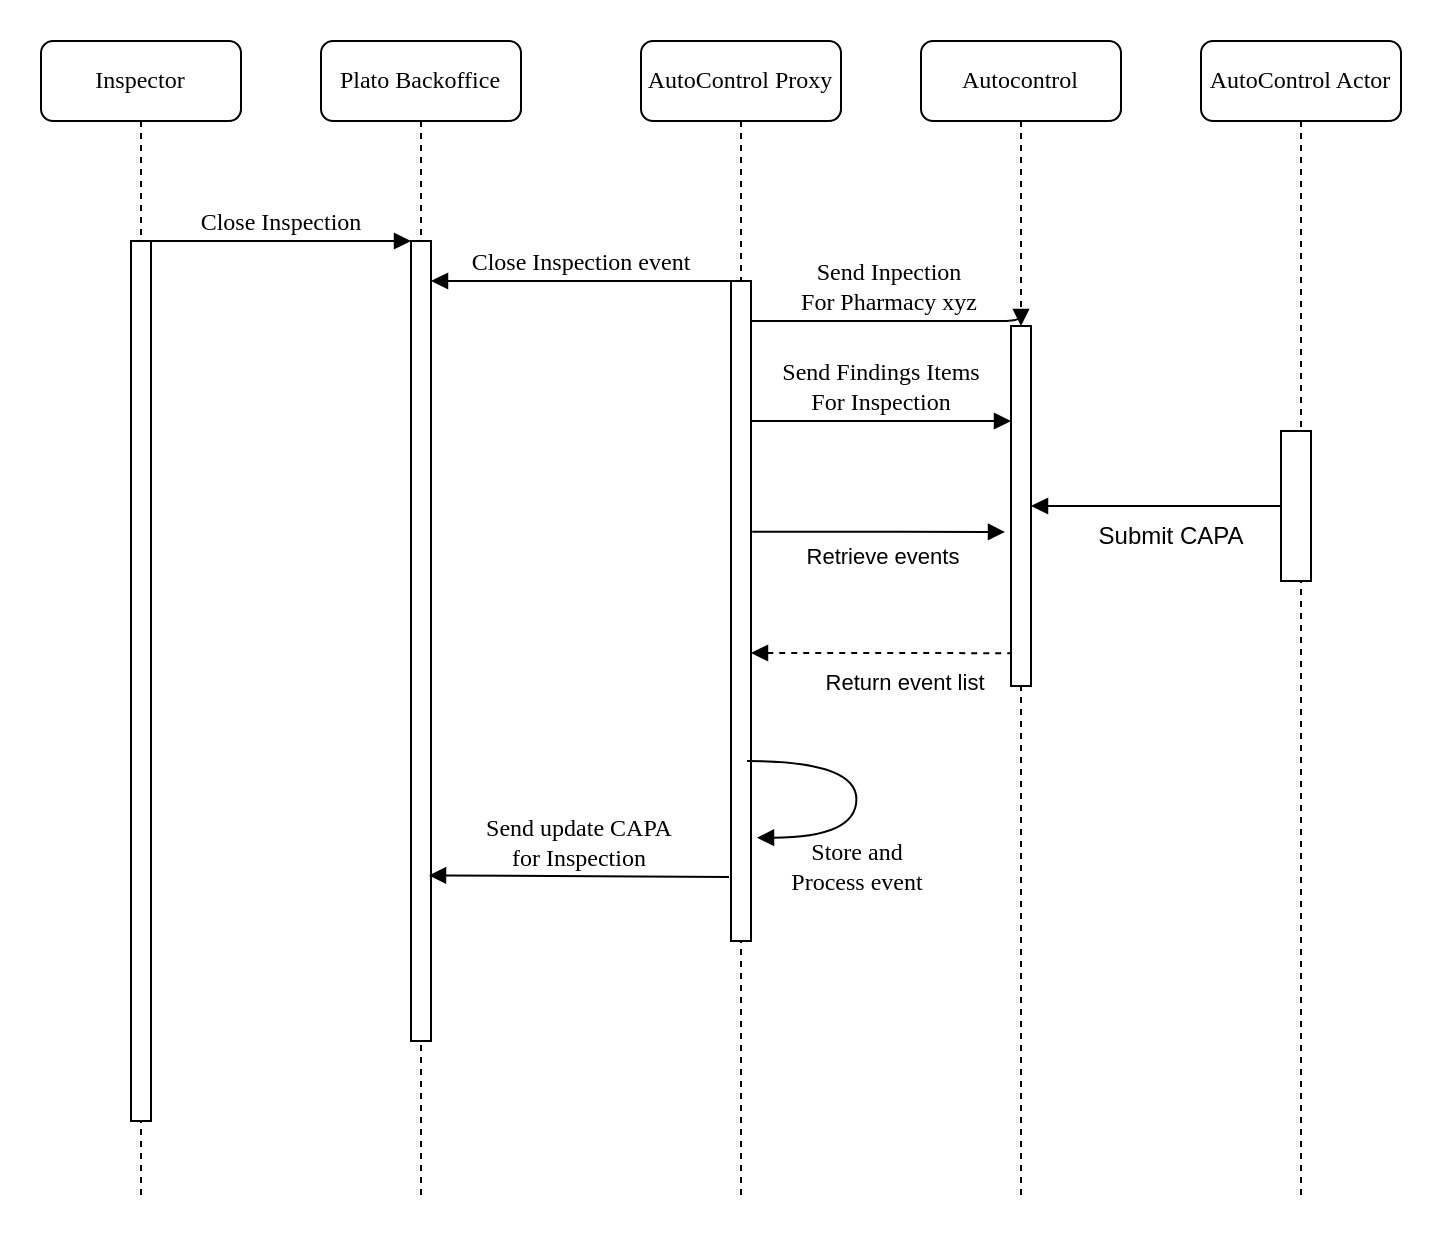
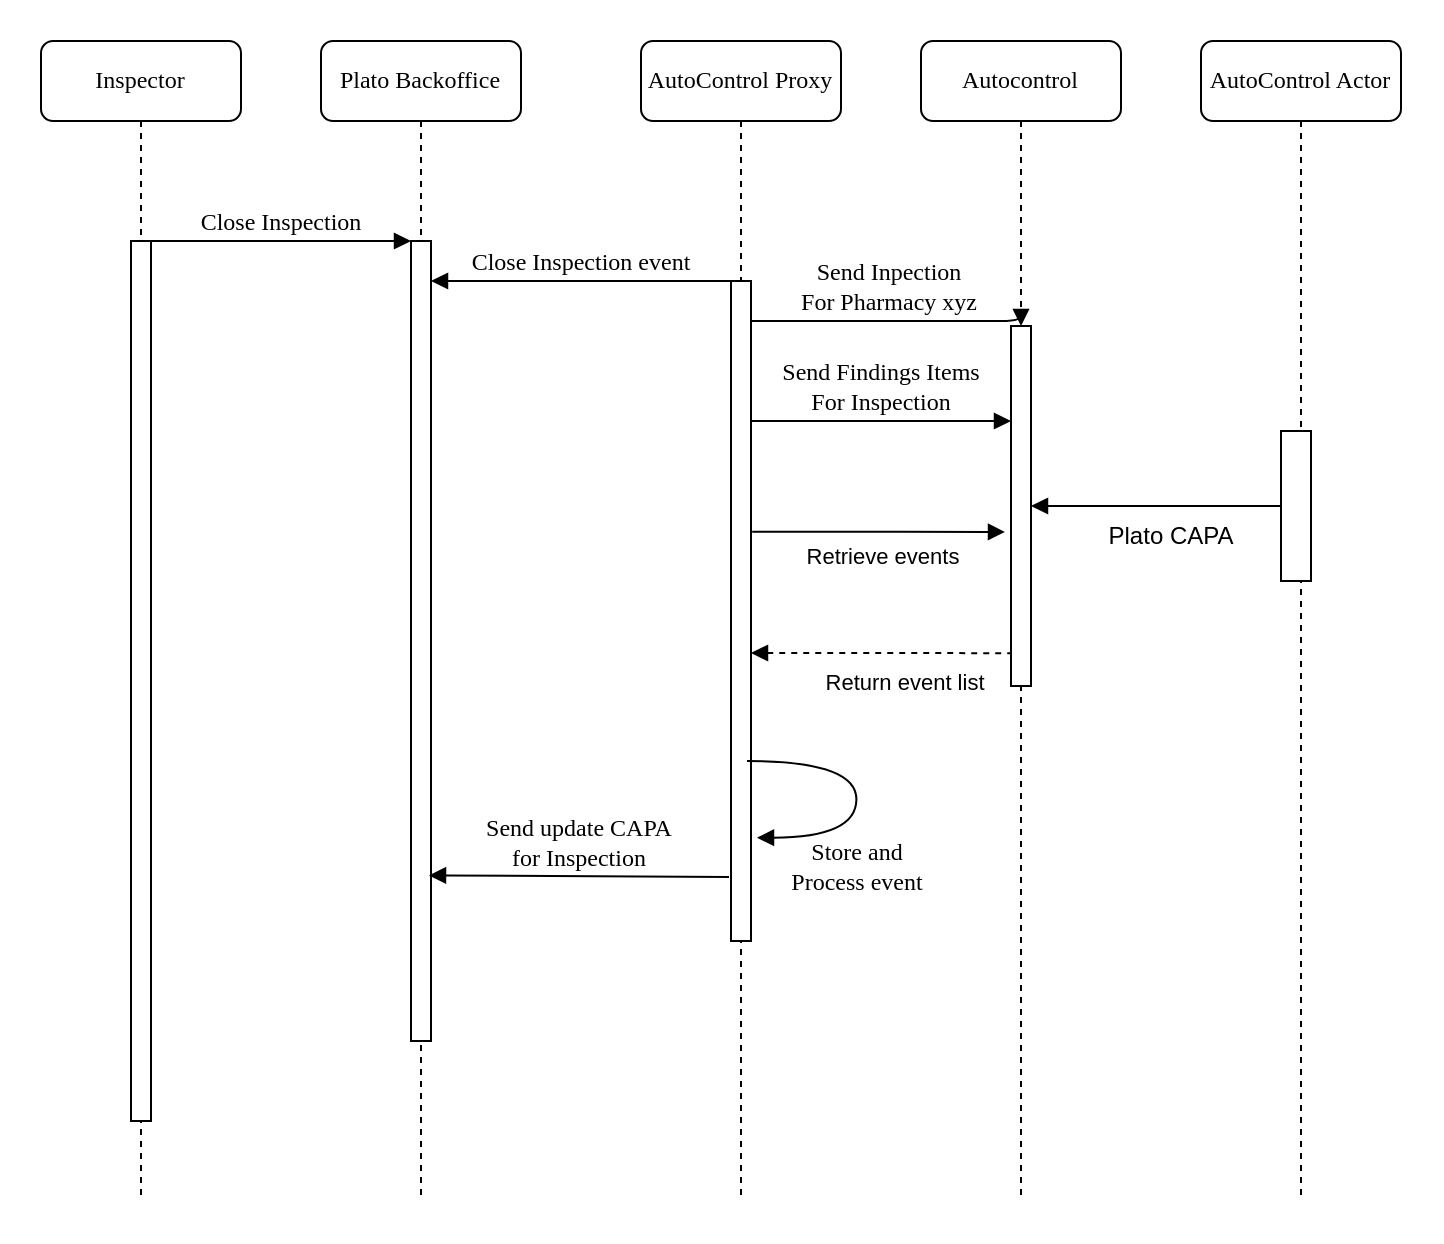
- <mxCell id="17" value="Submit CAPA" style="text;html=1;align=center;verticalAlign=middle;resizable=0;points=[];autosize=1;" vertex="1" parent="1"><mxGeometry x="540" y="258" width="90" height="20" as="geometry" /></mxCell>
+ <mxCell id="17" value="Plato CAPA" style="text;html=1;align=center;verticalAlign=middle;resizable=0;points=[];autosize=1;" vertex="1" parent="1"><mxGeometry x="540" y="258" width="90" height="20" as="geometry" /></mxCell>
